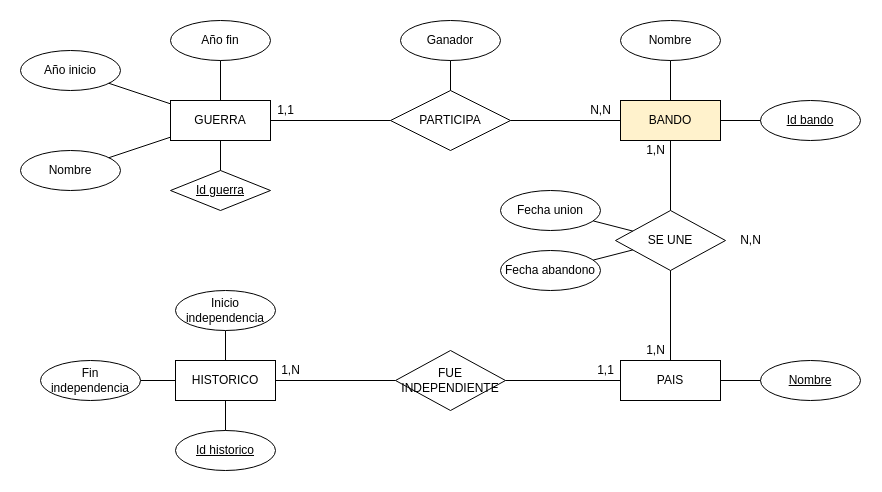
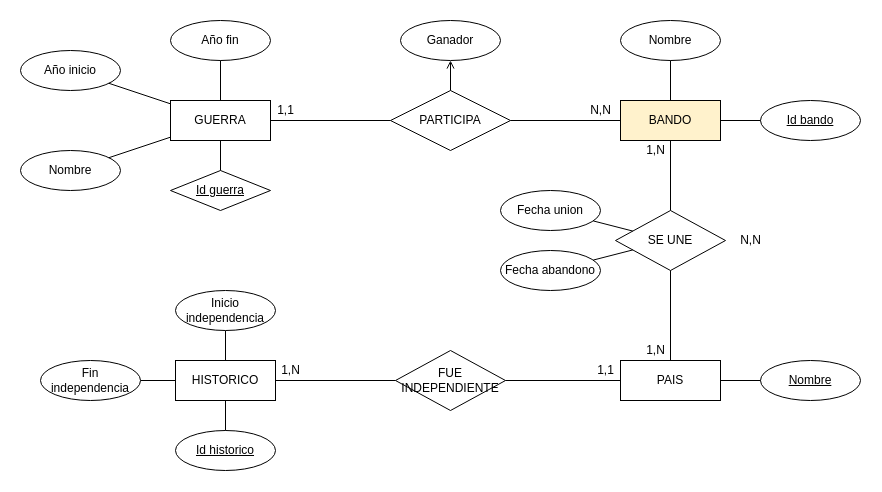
- <mxCell id="34" value="" style="endArrow=none;html=1;rounded=0;" parent="1" source="8" target="33" edge="1"><mxGeometry relative="1" as="geometry"><mxPoint x="520" y="130" as="sourcePoint" /><mxPoint x="630" y="130" as="targetPoint" /></mxGeometry></mxCell>
+ <mxCell id="34" value="" style="endArrow=open;html=1;rounded=0;" parent="1" source="8" target="33" edge="1"><mxGeometry relative="1" as="geometry"><mxPoint x="520" y="130" as="sourcePoint" /><mxPoint x="630" y="130" as="targetPoint" /></mxGeometry></mxCell>
